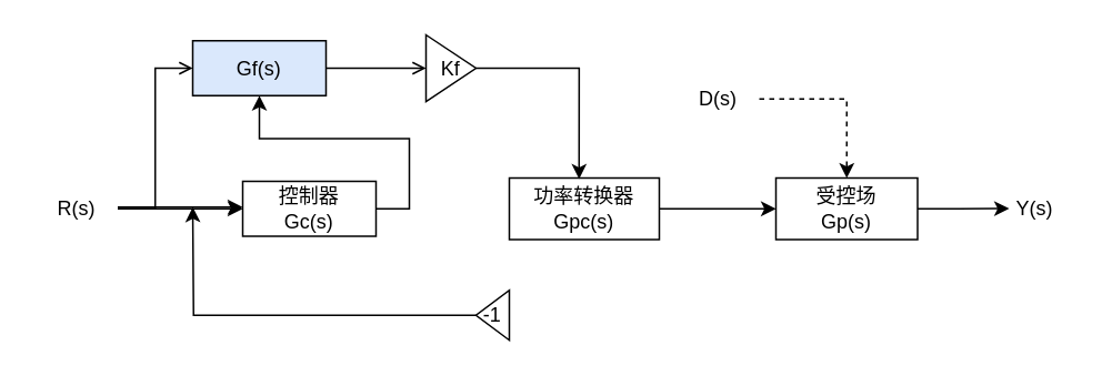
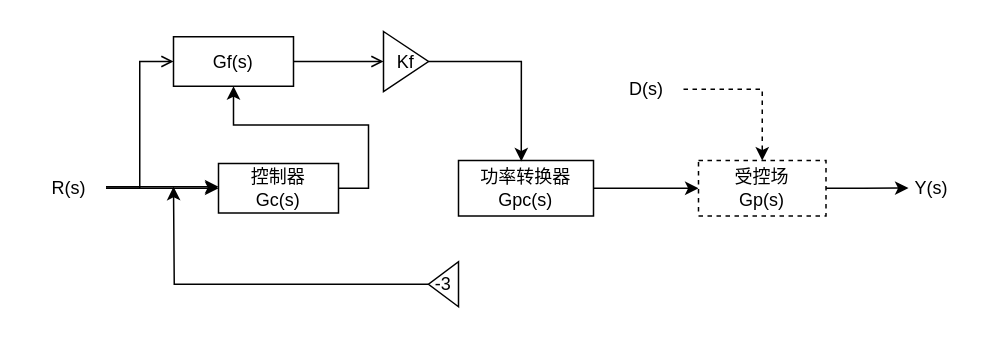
- <mxCell id="12" value="Gf(s)" style="whiteSpace=wrap;html=1;fillColor=#dae8fc;" vertex="1" parent="1"><mxGeometry x="115" y="24" width="80" height="33" as="geometry" /></mxCell>
+ <mxCell id="12" value="Gf(s)" style="whiteSpace=wrap;html=1;" vertex="1" parent="1"><mxGeometry x="115" y="24" width="80" height="33" as="geometry" /></mxCell>
- <mxCell id="10" value="受控场&lt;div&gt;Gp(s)&lt;/div&gt;" style="whiteSpace=wrap;html=1;" vertex="1" parent="1"><mxGeometry x="465" y="106.5" width="85" height="37" as="geometry" /></mxCell>
+ <mxCell id="10" value="受控场&lt;div&gt;Gp(s)&lt;/div&gt;" style="whiteSpace=wrap;html=1;dashed=1;" vertex="1" parent="1"><mxGeometry x="465" y="106.5" width="85" height="37" as="geometry" /></mxCell>
- <mxCell id="18" value="-1" style="triangle;whiteSpace=wrap;html=1;direction=west;" vertex="1" parent="1"><mxGeometry x="285" y="174" width="20" height="30" as="geometry" /></mxCell>
+ <mxCell id="18" value="-3" style="triangle;whiteSpace=wrap;html=1;direction=west;" vertex="1" parent="1"><mxGeometry x="285" y="174" width="20" height="30" as="geometry" /></mxCell>
